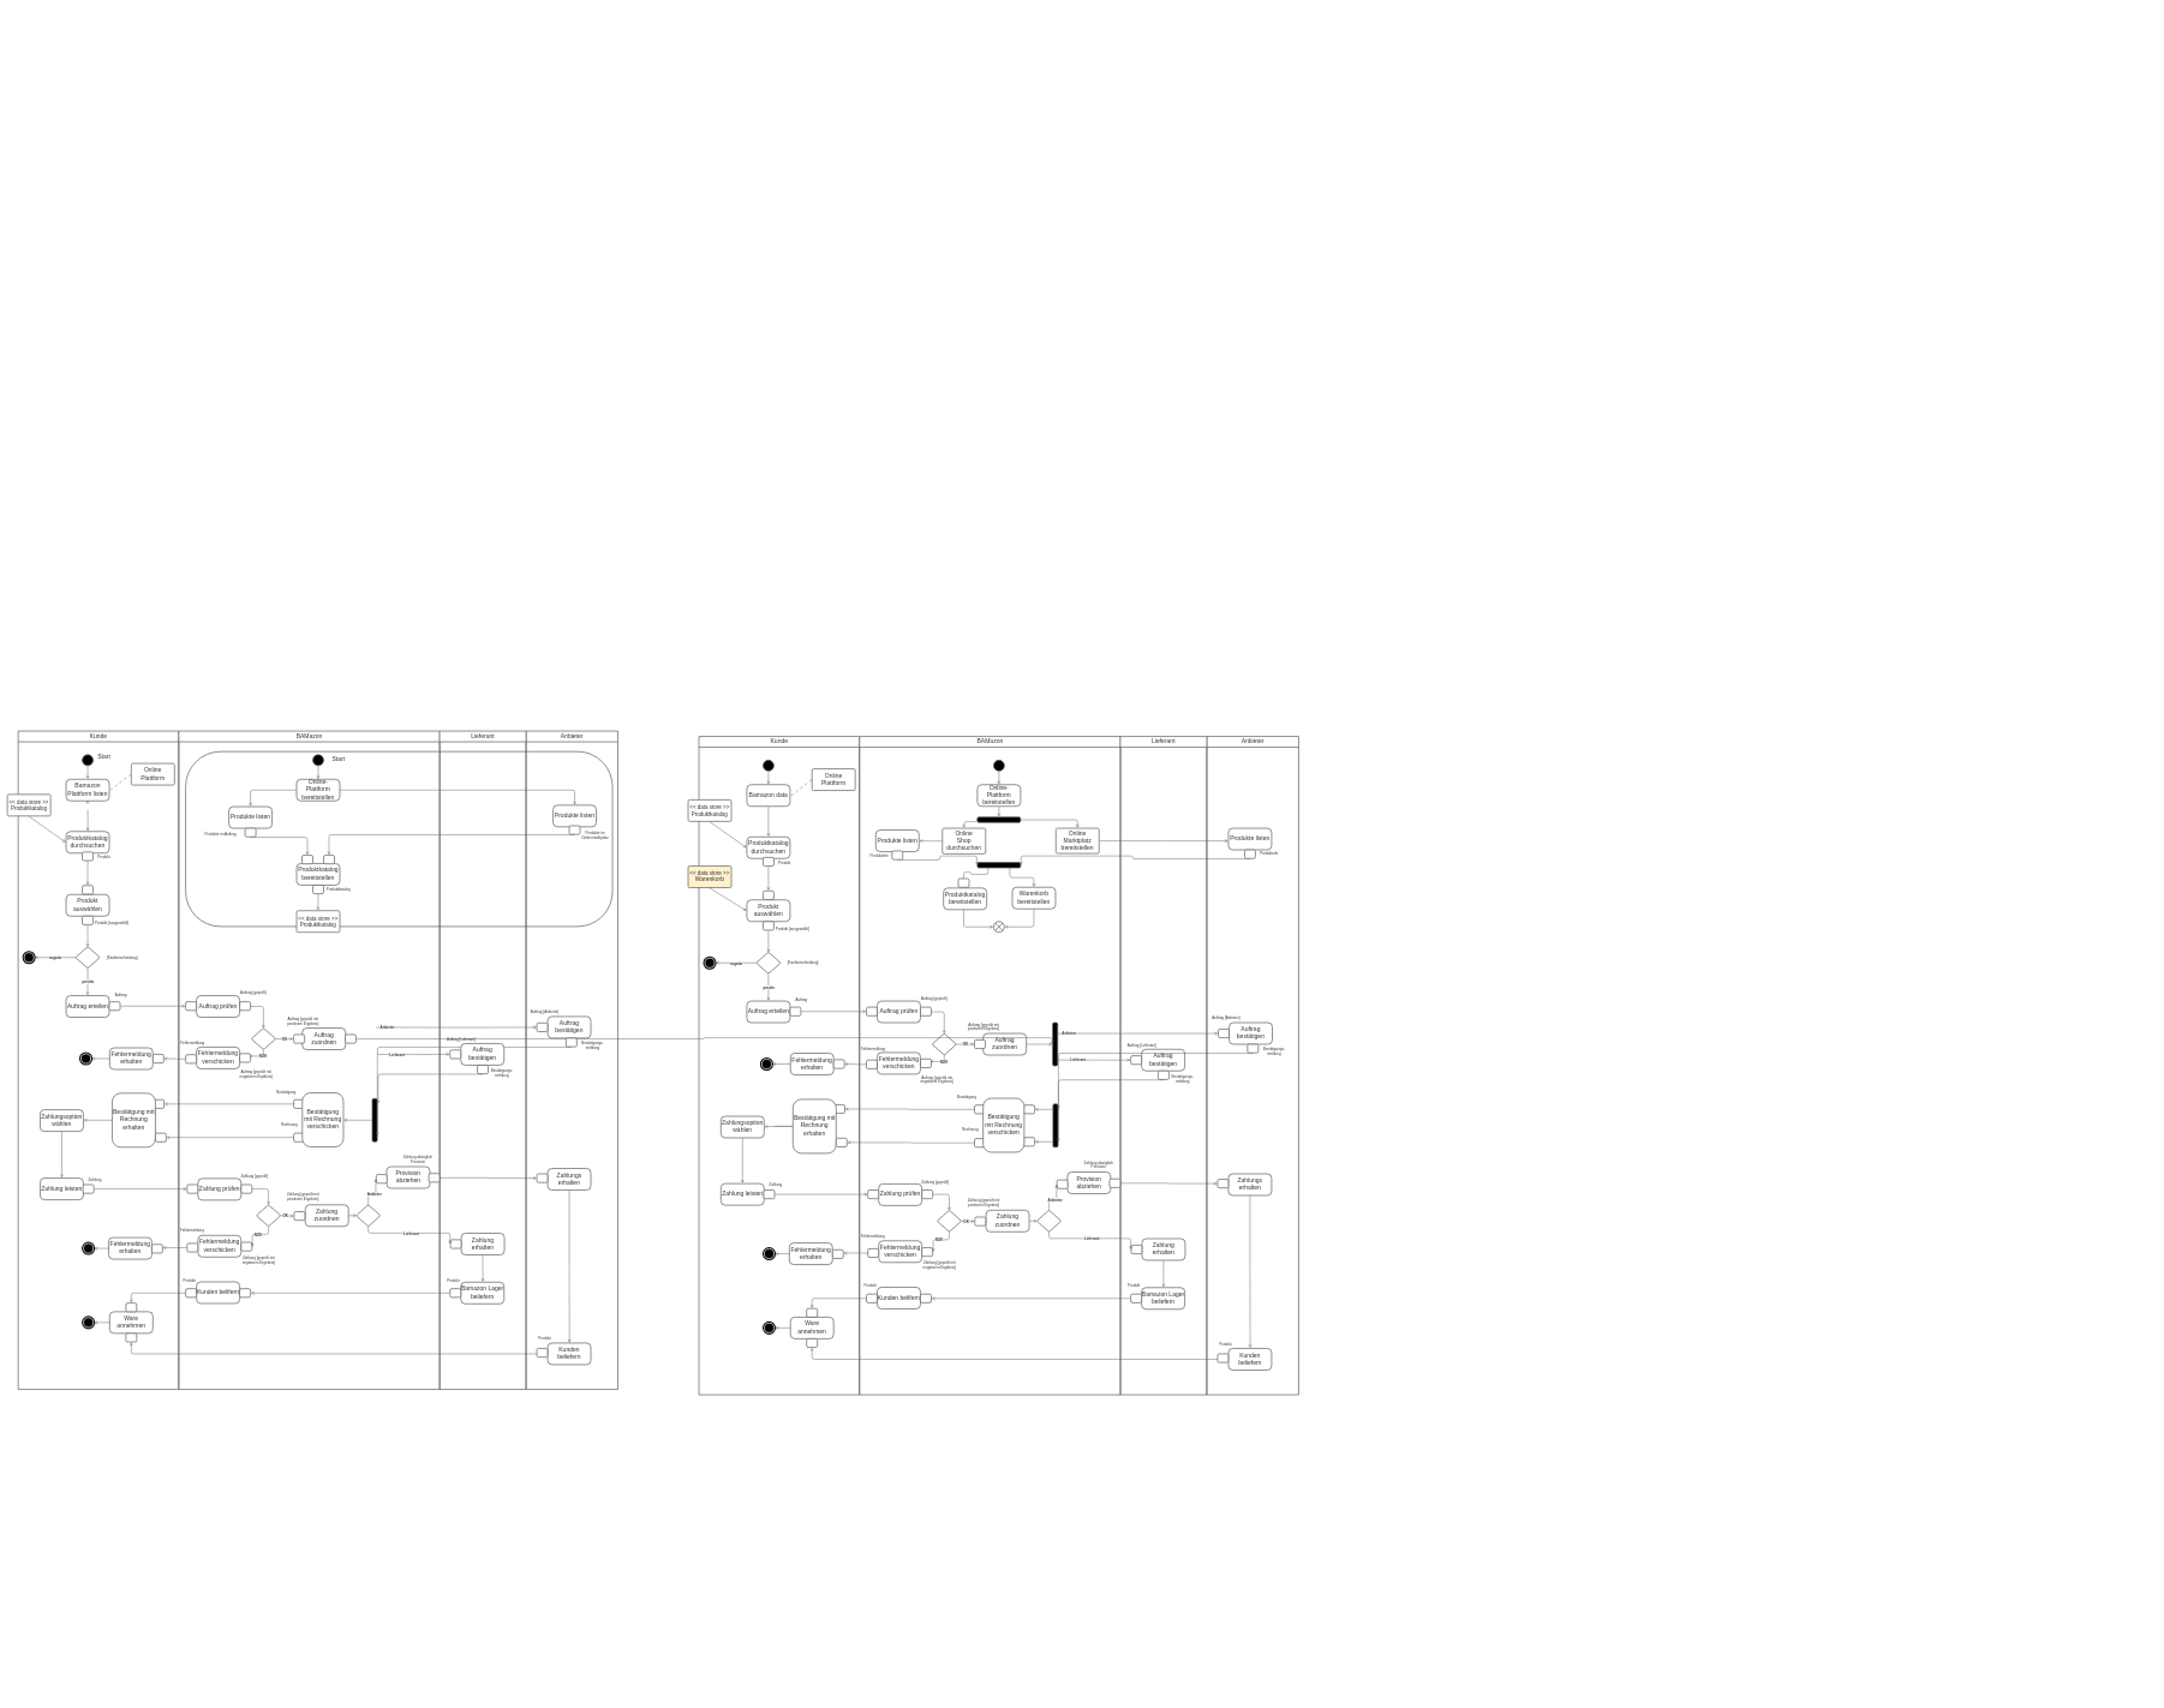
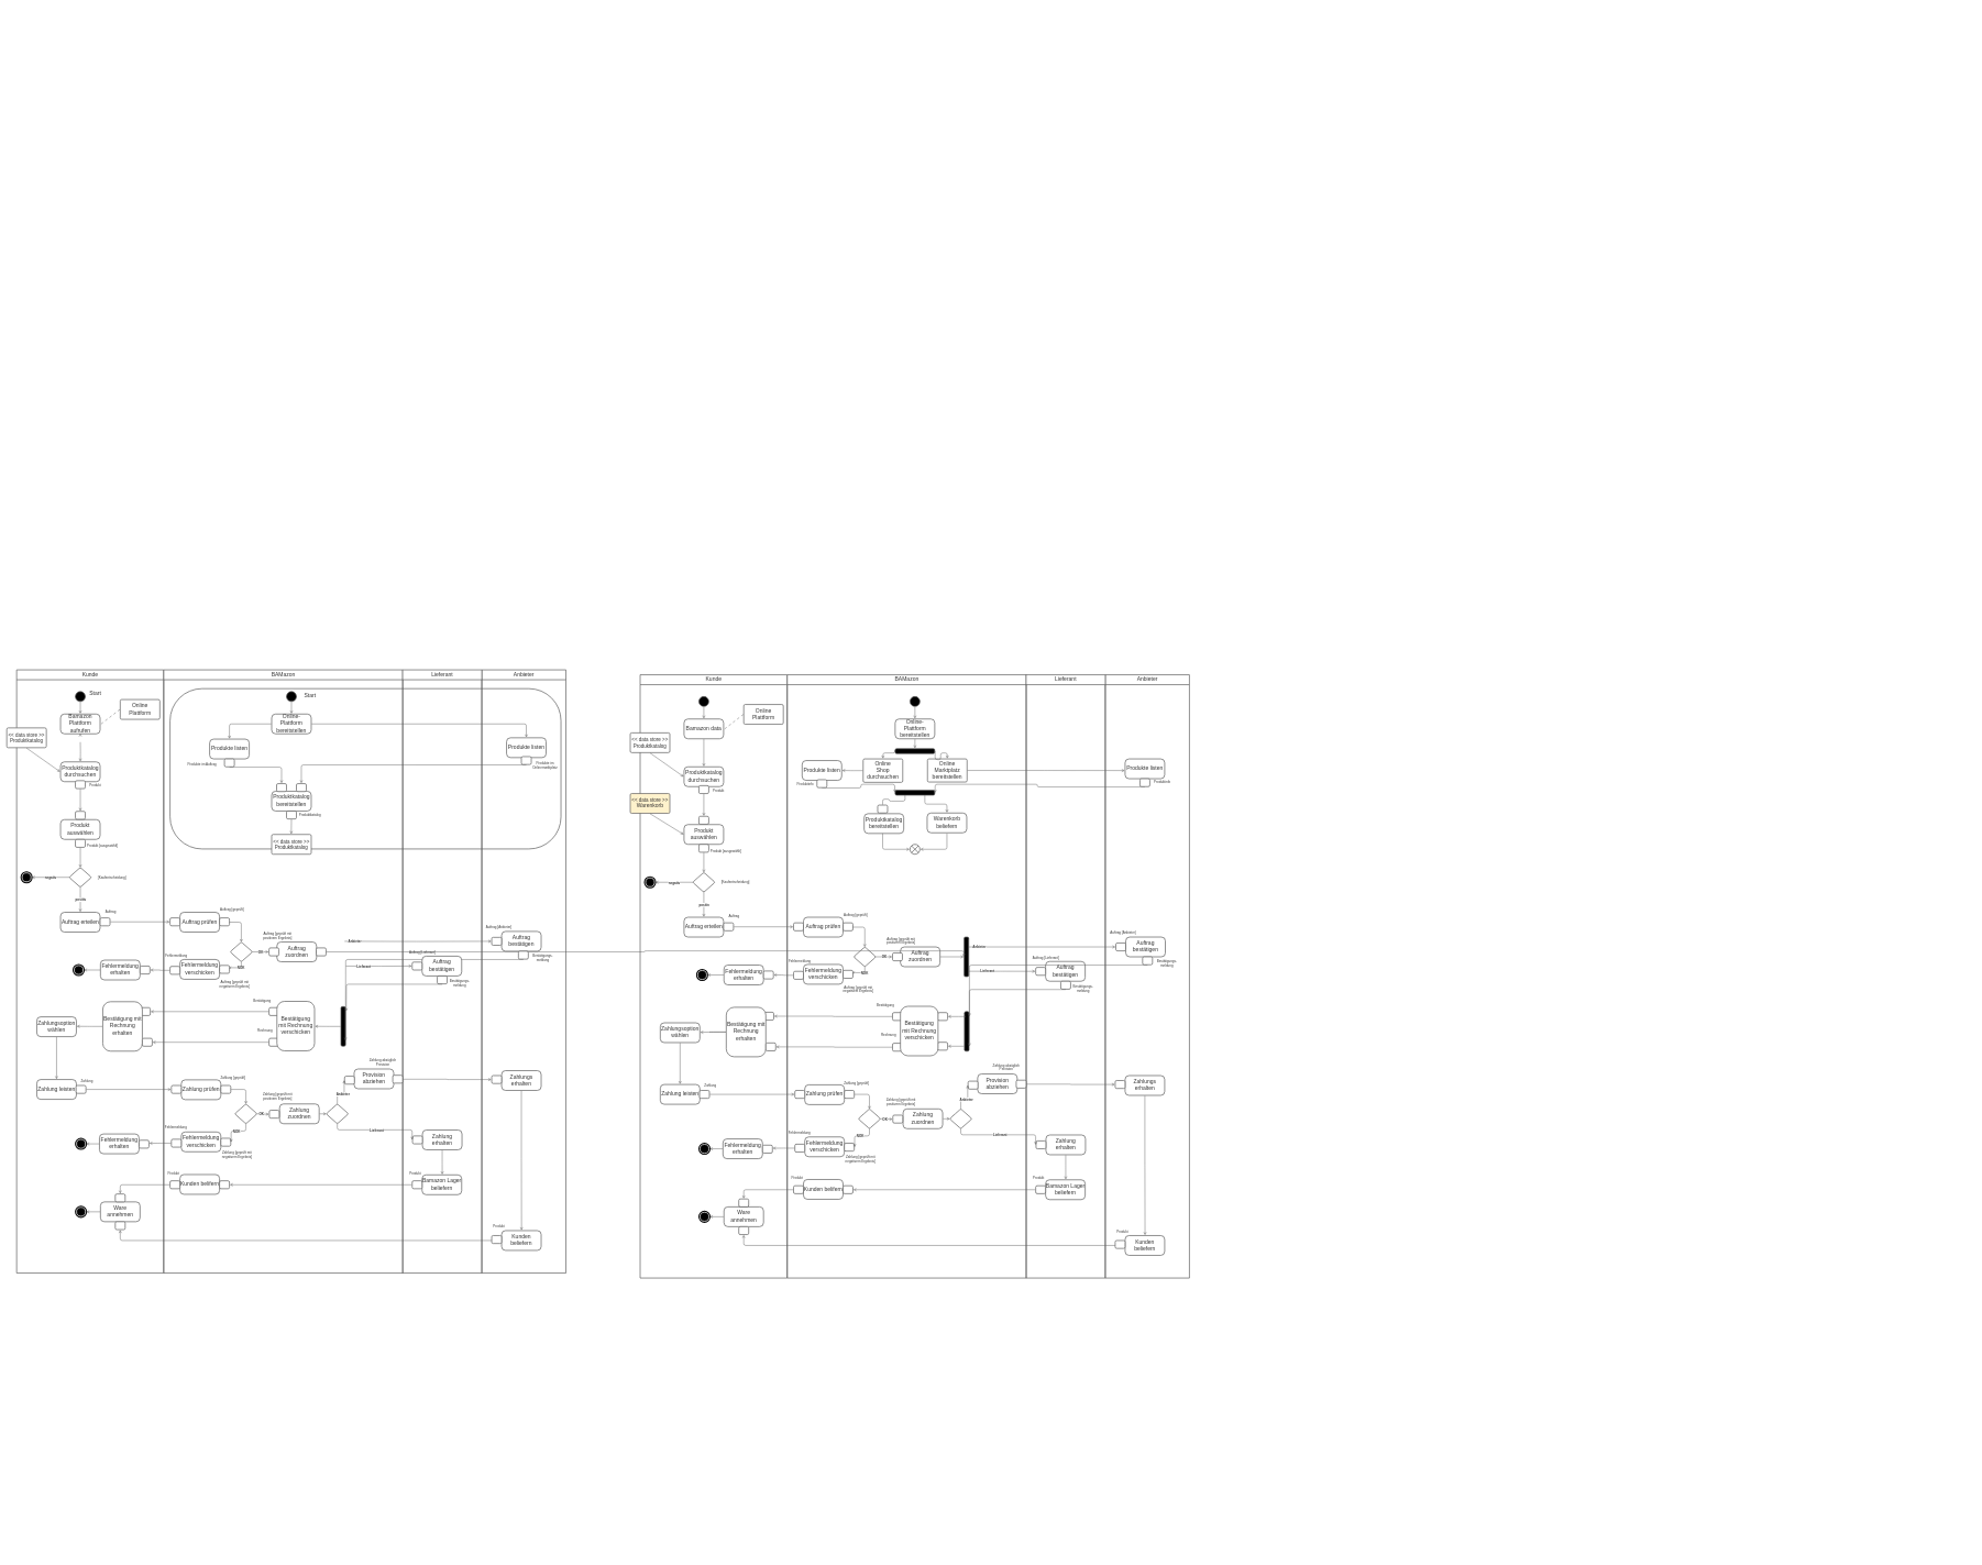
- <mxCell id="212" value="&lt;div style=&quot;display: flex; justify-content: center; text-align: center; align-items: baseline; font-size: 0; line-height: 1.25;margin-top: -2px;&quot;&gt;&lt;span&gt;&lt;span style=&quot;font-size:16.7px;color:#333333;&quot;&gt;Bamazon Plattform listen&lt;/span&gt;&lt;/span&gt;&lt;/div&gt;" style="rounded=1;arcSize=20;whiteSpace=wrap;overflow=block;blockSpacing=1;html=1;fontSize=13;spacing=0;strokeColor=#5e5e5e;strokeOpacity=100;strokeWidth=2.3;" vertex="1" parent="1"><mxGeometry x="183" y="2164" width="120" height="60" as="geometry" /></mxCell>
+ <mxCell id="212" value="&lt;div style=&quot;display: flex; justify-content: center; text-align: center; align-items: baseline; font-size: 0; line-height: 1.25;margin-top: -2px;&quot;&gt;&lt;span&gt;&lt;span style=&quot;font-size:16.7px;color:#333333;&quot;&gt;Bamazon Plattform aufrufen&lt;/span&gt;&lt;/span&gt;&lt;/div&gt;" style="rounded=1;arcSize=20;whiteSpace=wrap;overflow=block;blockSpacing=1;html=1;fontSize=13;spacing=0;strokeColor=#5e5e5e;strokeOpacity=100;strokeWidth=2.3;" vertex="1" parent="1"><mxGeometry x="183" y="2164" width="120" height="60" as="geometry" /></mxCell>
- <mxCell id="33" value="&lt;div style=&quot;display: flex; justify-content: center; text-align: center; align-items: baseline; font-size: 0; line-height: 1.25;margin-top: -2px;&quot;&gt;&lt;span&gt;&lt;span style=&quot;font-size:16.7px;color:#333333;&quot;&gt;Online Marktplatz&#10;&lt;/span&gt;&lt;/span&gt;&lt;/div&gt;&lt;div style=&quot;display: flex; justify-content: center; text-align: center; align-items: baseline; font-size: 0; line-height: 1.25;margin-top: -2px;&quot;&gt;&lt;span&gt;&lt;span style=&quot;font-size:16.7px;color:#333333;&quot;&gt;bereitstellen&lt;/span&gt;&lt;/span&gt;&lt;/div&gt;" style="html=1;overflow=block;blockSpacing=1;whiteSpace=wrap;fontSize=13;spacing=3.8;strokeColor=#5e5e5e;strokeOpacity=100;rounded=1;absoluteArcSize=1;arcSize=9;strokeWidth=2.3;" vertex="1" parent="1"><mxGeometry x="2931" y="2300" width="120" height="70" as="geometry" /></mxCell>
+ <mxCell id="33" value="&lt;div style=&quot;display: flex; justify-content: center; text-align: center; align-items: baseline; font-size: 0; line-height: 1.25;margin-top: -2px;&quot;&gt;&lt;span&gt;&lt;span style=&quot;font-size:16.7px;color:#333333;&quot;&gt;Online Marktplatz&#10;&lt;/span&gt;&lt;/span&gt;&lt;/div&gt;&lt;div style=&quot;display: flex; justify-content: center; text-align: center; align-items: baseline; font-size: 0; line-height: 1.25;margin-top: -2px;&quot;&gt;&lt;span&gt;&lt;span style=&quot;font-size:16.7px;color:#333333;&quot;&gt;bereitstellen&lt;/span&gt;&lt;/span&gt;&lt;/div&gt;" style="html=1;overflow=block;blockSpacing=1;whiteSpace=wrap;fontSize=13;spacing=3.8;strokeColor=#5e5e5e;strokeOpacity=100;rounded=1;absoluteArcSize=1;arcSize=9;strokeWidth=2.3;" vertex="1" parent="1"><mxGeometry x="2811" y="2300" width="120" height="70" as="geometry" /></mxCell>
- <mxCell id="43" value="&lt;div style=&quot;display: flex; justify-content: center; text-align: center; align-items: baseline; font-size: 0; line-height: 1.25;margin-top: -2px;&quot;&gt;&lt;span&gt;&lt;span style=&quot;font-size:16.7px;color:#333333;&quot;&gt;Warenkorb bereitstellen&lt;/span&gt;&lt;/span&gt;&lt;/div&gt;" style="rounded=1;arcSize=20;whiteSpace=wrap;overflow=block;blockSpacing=1;html=1;fontSize=13;spacing=0;strokeColor=#5e5e5e;strokeOpacity=100;strokeWidth=2.3;" vertex="1" parent="1"><mxGeometry x="2810" y="2464" width="120" height="60" as="geometry" /></mxCell>
+ <mxCell id="43" value="&lt;div style=&quot;display: flex; justify-content: center; text-align: center; align-items: baseline; font-size: 0; line-height: 1.25;margin-top: -2px;&quot;&gt;&lt;span&gt;&lt;span style=&quot;font-size:16.7px;color:#333333;&quot;&gt;Warenkorb beliefern&lt;/span&gt;&lt;/span&gt;&lt;/div&gt;" style="rounded=1;arcSize=20;whiteSpace=wrap;overflow=block;blockSpacing=1;html=1;fontSize=13;spacing=0;strokeColor=#5e5e5e;strokeOpacity=100;strokeWidth=2.3;" vertex="1" parent="1"><mxGeometry x="2810" y="2464" width="120" height="60" as="geometry" /></mxCell>
